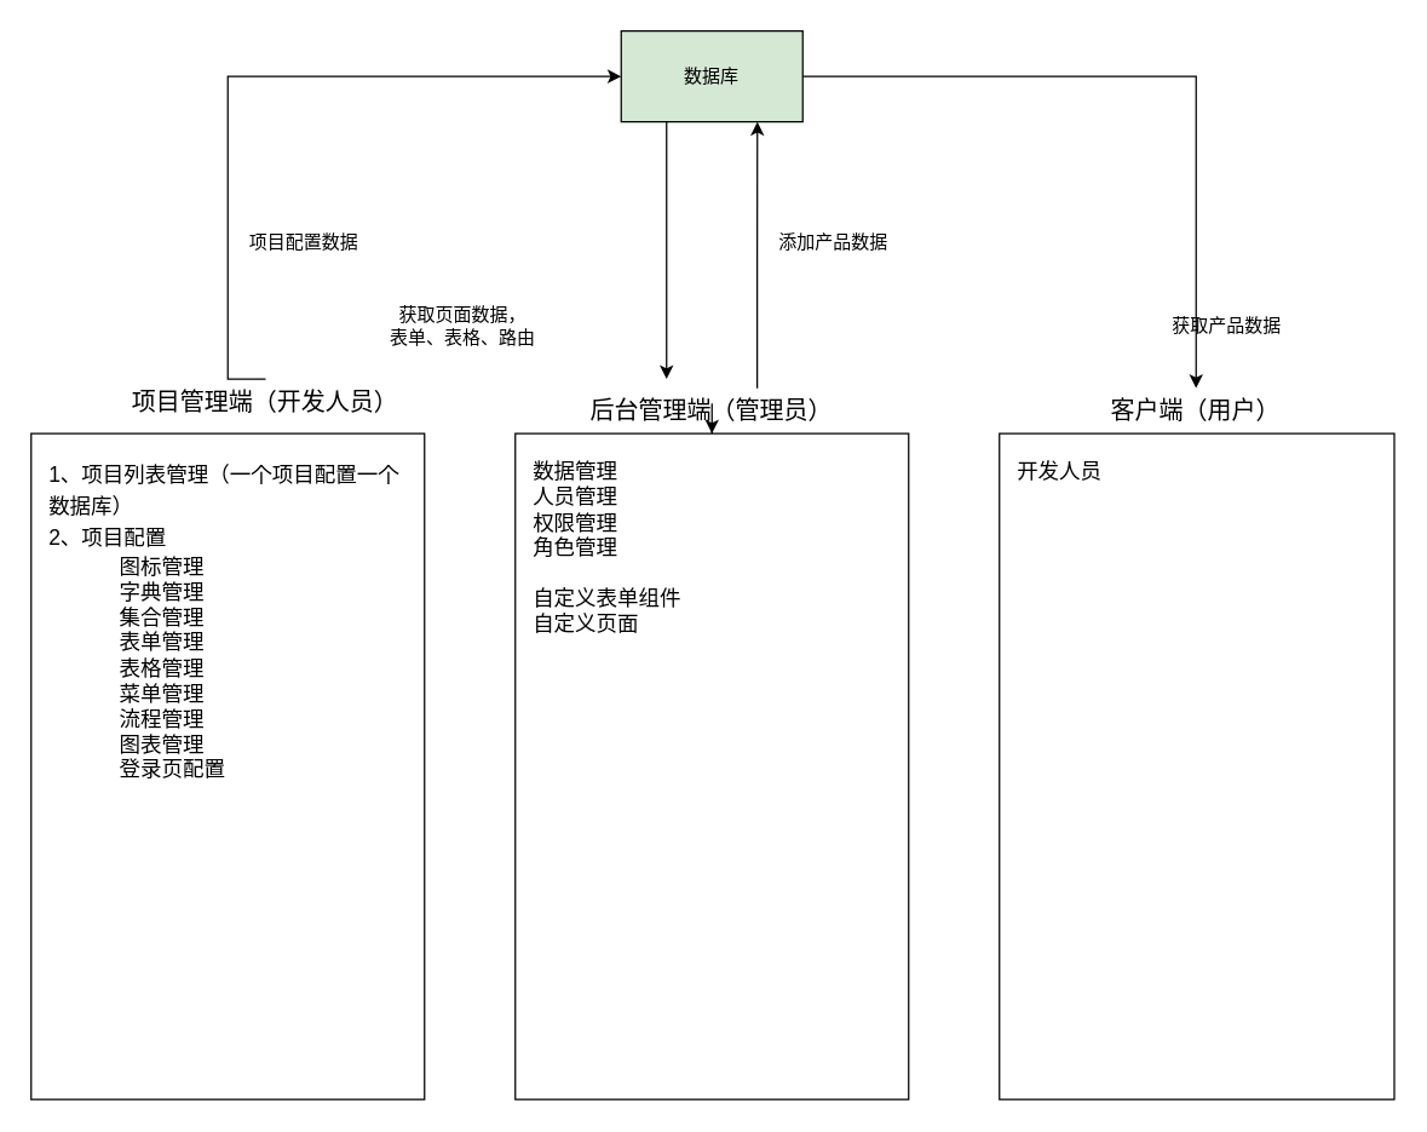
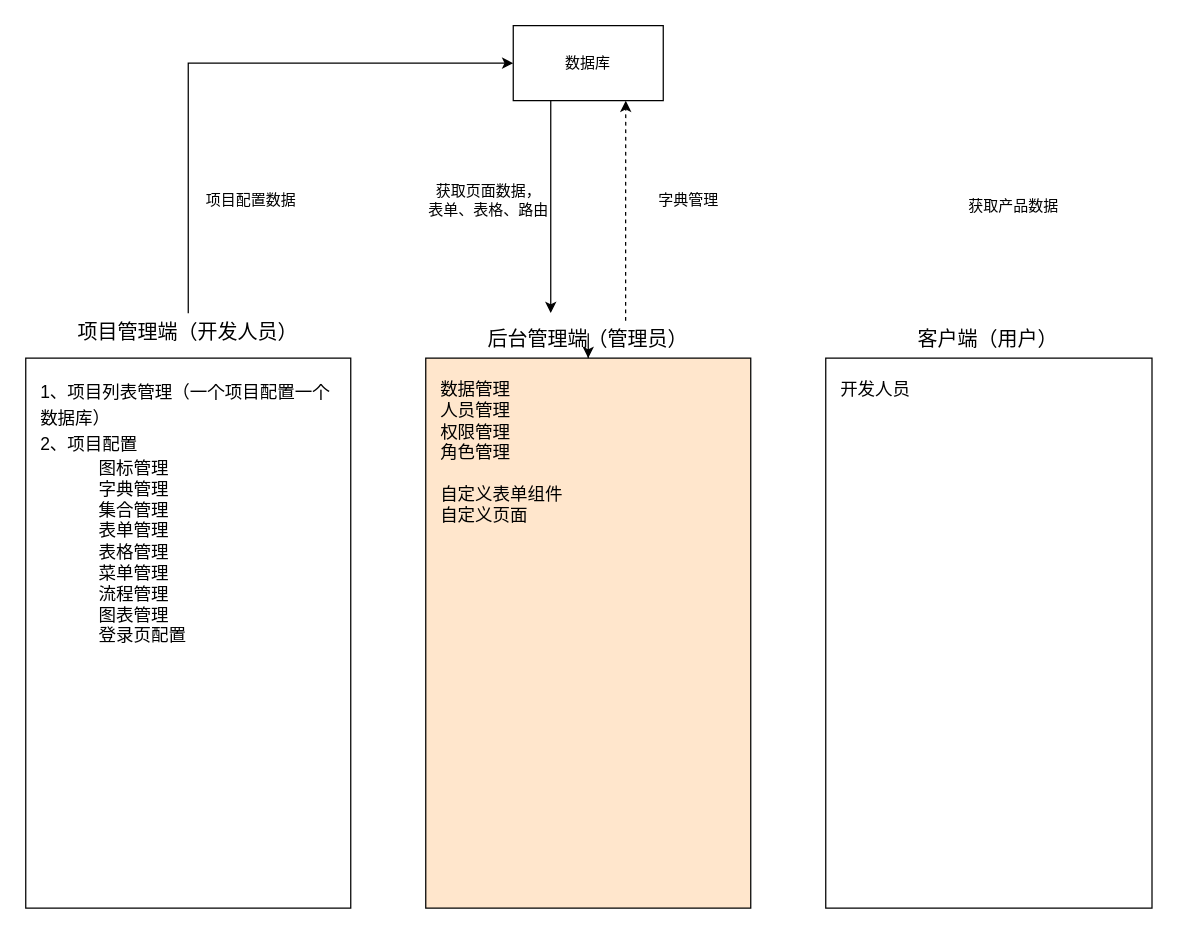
- <mxCell id="12" value="数据库" style="whiteSpace=wrap;html=1;fillColor=#d5e8d4;" vertex="1" parent="1"><mxGeometry x="410" y="20" width="120" height="60" as="geometry" /></mxCell>
+ <mxCell id="12" value="数据库" style="whiteSpace=wrap;html=1;" vertex="1" parent="1"><mxGeometry x="410" y="20" width="120" height="60" as="geometry" /></mxCell>
- <mxCell id="11" style="edgeStyle=orthogonalEdgeStyle;rounded=0;orthogonalLoop=1;jettySize=auto;html=1;entryX=0.5;entryY=0;entryDx=0;entryDy=0;" edge="1" parent="1" source="12" target="9"><mxGeometry relative="1" as="geometry" /></mxCell>
- <mxCell id="17" value="添加产品数据" style="text;html=1;align=center;verticalAlign=middle;resizable=0;points=[];autosize=1;strokeColor=none;fillColor=none;" vertex="1" parent="1"><mxGeometry x="500" y="145" width="100" height="30" as="geometry" /></mxCell>
+ <mxCell id="17" value="字典管理" style="text;html=1;align=center;verticalAlign=middle;resizable=0;points=[];autosize=1;strokeColor=none;fillColor=none;" vertex="1" parent="1"><mxGeometry x="500" y="145" width="100" height="30" as="geometry" /></mxCell>
- <mxCell id="6" style="edgeStyle=orthogonalEdgeStyle;rounded=0;orthogonalLoop=1;jettySize=auto;html=1;entryX=0.75;entryY=1;entryDx=0;entryDy=0;exitX=0.615;exitY=0;exitDx=0;exitDy=0;exitPerimeter=0;" edge="1" parent="1" source="7" target="12"><mxGeometry relative="1" as="geometry"><mxPoint x="450" y="150" as="targetPoint" /></mxGeometry></mxCell>
+ <mxCell id="6" style="edgeStyle=orthogonalEdgeStyle;rounded=0;orthogonalLoop=1;jettySize=auto;html=1;entryX=0.75;entryY=1;entryDx=0;entryDy=0;exitX=0.615;exitY=0;exitDx=0;exitDy=0;exitPerimeter=0;dashed=1;" edge="1" parent="1" source="7" target="12"><mxGeometry relative="1" as="geometry"><mxPoint x="450" y="150" as="targetPoint" /></mxGeometry></mxCell>
- <mxCell id="15" value="获取页面数据，&lt;br&gt;表单、表格、路由" style="text;html=1;align=center;verticalAlign=middle;resizable=0;points=[];autosize=1;strokeColor=none;fillColor=none;" vertex="1" parent="1"><mxGeometry x="245" y="195" width="120" height="40" as="geometry" /></mxCell>
+ <mxCell id="15" value="获取页面数据，&lt;br&gt;表单、表格、路由" style="text;html=1;align=center;verticalAlign=middle;resizable=0;points=[];autosize=1;strokeColor=none;fillColor=none;" vertex="1" parent="1"><mxGeometry x="330" y="140" width="120" height="40" as="geometry" /></mxCell>
- <mxCell id="16" value="获取产品数据" style="text;html=1;align=center;verticalAlign=middle;resizable=0;points=[];autosize=1;strokeColor=none;fillColor=none;" vertex="1" parent="1"><mxGeometry x="760" y="200" width="100" height="30" as="geometry" /></mxCell>
+ <mxCell id="16" value="获取产品数据" style="text;html=1;align=center;verticalAlign=middle;resizable=0;points=[];autosize=1;strokeColor=none;fillColor=none;" vertex="1" parent="1"><mxGeometry x="760" y="150" width="100" height="30" as="geometry" /></mxCell>
- <mxCell id="4" value="项目管理端（开发人员）" style="text;html=1;align=center;verticalAlign=middle;whiteSpace=wrap;rounded=0;fontSize=16;" parent="1" vertex="1"><mxGeometry x="45" y="250" width="260" height="30" as="geometry" /></mxCell>
+ <mxCell id="4" value="项目管理端（开发人员）" style="text;html=1;align=center;verticalAlign=middle;whiteSpace=wrap;rounded=0;fontSize=16;" parent="1" vertex="1"><mxGeometry x="20" y="250" width="260" height="30" as="geometry" /></mxCell>
- <mxCell id="8" value="数据管理&lt;div&gt;人员管理&lt;/div&gt;&lt;div&gt;权限管理&lt;/div&gt;&lt;div&gt;角色管理&lt;/div&gt;&lt;div&gt;&lt;br&gt;&lt;/div&gt;&lt;div&gt;自定义表单组件&lt;/div&gt;&lt;div&gt;自定义页面&lt;/div&gt;" style="rounded=0;whiteSpace=wrap;html=1;align=left;verticalAlign=top;fontSize=14;spacing=12;" parent="1" vertex="1"><mxGeometry x="340" y="286" width="260" height="440" as="geometry" /></mxCell>
+ <mxCell id="8" value="数据管理&lt;div&gt;人员管理&lt;/div&gt;&lt;div&gt;权限管理&lt;/div&gt;&lt;div&gt;角色管理&lt;/div&gt;&lt;div&gt;&lt;br&gt;&lt;/div&gt;&lt;div&gt;自定义表单组件&lt;/div&gt;&lt;div&gt;自定义页面&lt;/div&gt;" style="rounded=0;whiteSpace=wrap;html=1;align=left;verticalAlign=top;fontSize=14;spacing=12;fillColor=#ffe6cc;" parent="1" vertex="1"><mxGeometry x="340" y="286" width="260" height="440" as="geometry" /></mxCell>
